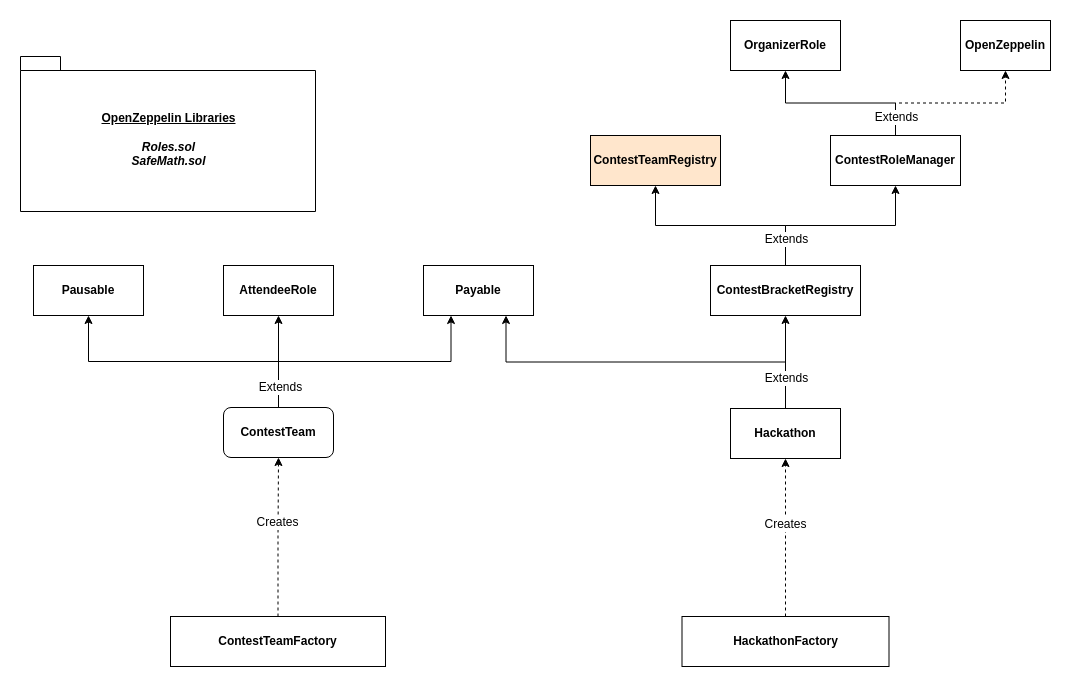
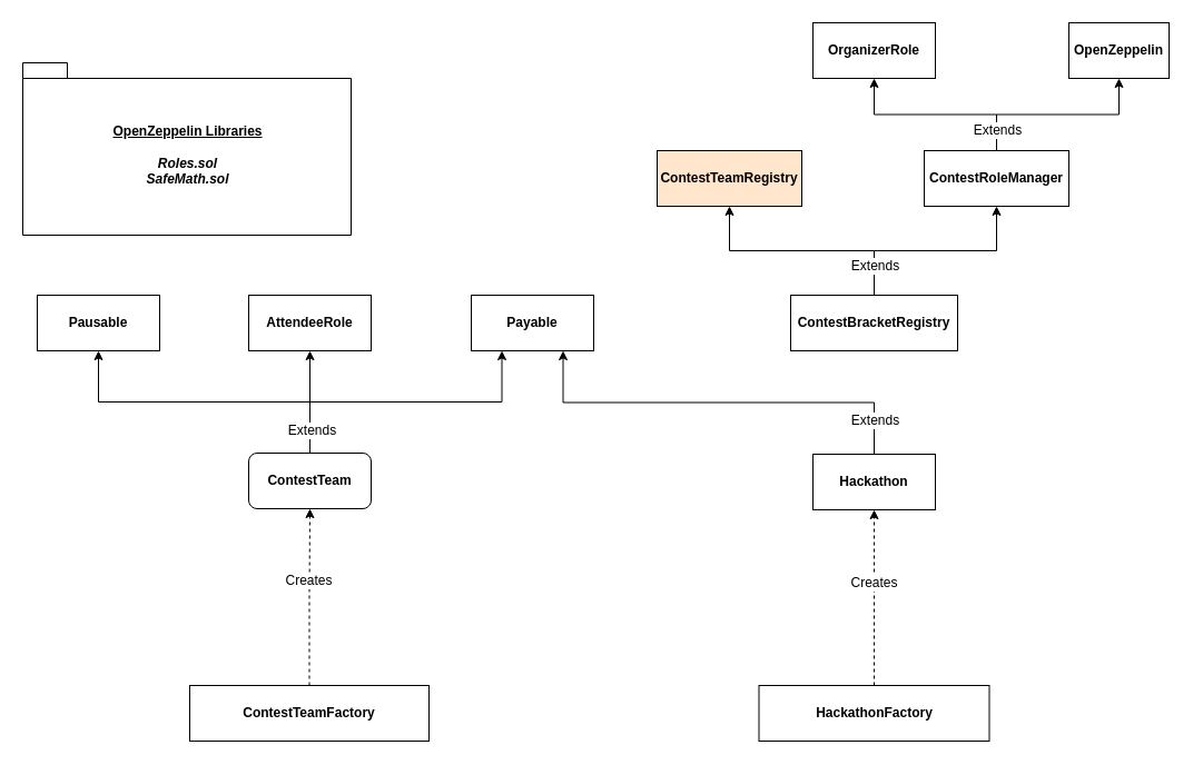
- <mxCell id="5" style="edgeStyle=orthogonalEdgeStyle;rounded=0;orthogonalLoop=1;jettySize=auto;html=1;entryX=0.5;entryY=1;entryDx=0;entryDy=0;dashed=1;" edge="1" parent="1" source="8" target="3"><mxGeometry relative="1" as="geometry" /></mxCell>
+ <mxCell id="5" style="edgeStyle=orthogonalEdgeStyle;rounded=0;orthogonalLoop=1;jettySize=auto;html=1;entryX=0.5;entryY=1;entryDx=0;entryDy=0;" edge="1" parent="1" source="8" target="3"><mxGeometry relative="1" as="geometry" /></mxCell>
- <mxCell id="27" style="edgeStyle=orthogonalEdgeStyle;rounded=0;orthogonalLoop=1;jettySize=auto;html=1;" edge="1" parent="1" source="30" target="15"><mxGeometry relative="1" as="geometry" /></mxCell>
